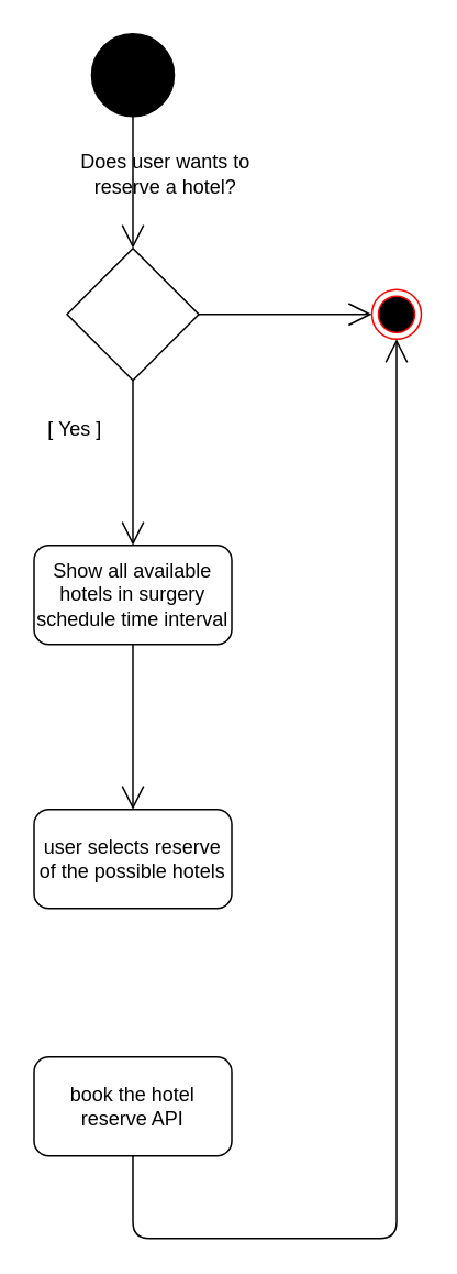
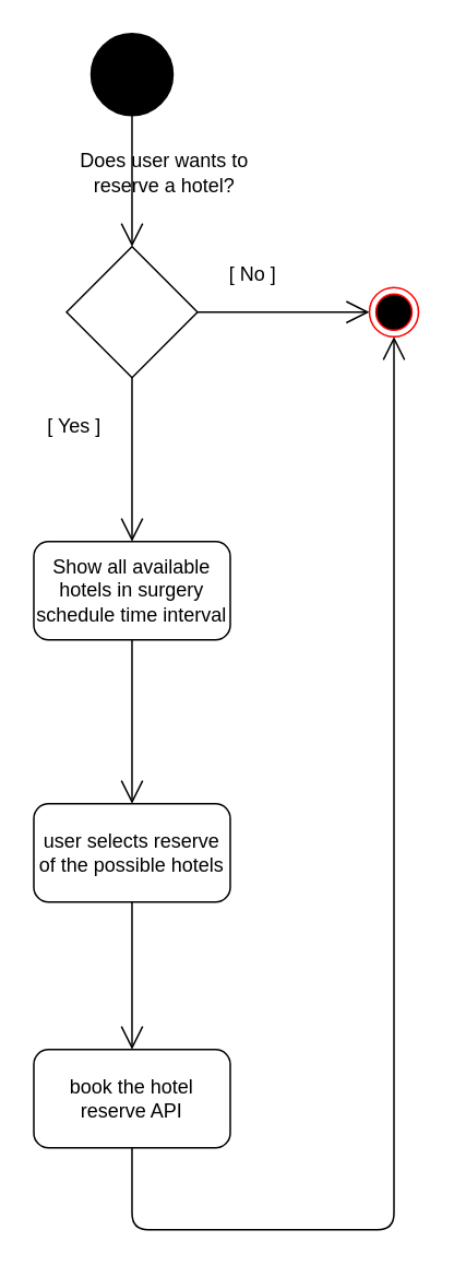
+ <mxCell id="8" value="[ No ]" style="text;html=1;strokeColor=none;fillColor=none;align=center;verticalAlign=middle;whiteSpace=wrap;rounded=0;" vertex="1" parent="1"><mxGeometry x="134" y="157" width="40" height="20" as="geometry" /></mxCell>
+ <mxCell id="15" value="" style="endArrow=open;endFill=1;endSize=12;html=1;exitX=0.5;exitY=1;exitDx=0;exitDy=0;entryX=0.5;entryY=0;entryDx=0;entryDy=0;" edge="1" parent="1" source="13" target="14"><mxGeometry width="160" relative="1" as="geometry"><mxPoint x="-65" y="600" as="sourcePoint" /><mxPoint x="95" y="600" as="targetPoint" /></mxGeometry></mxCell>
